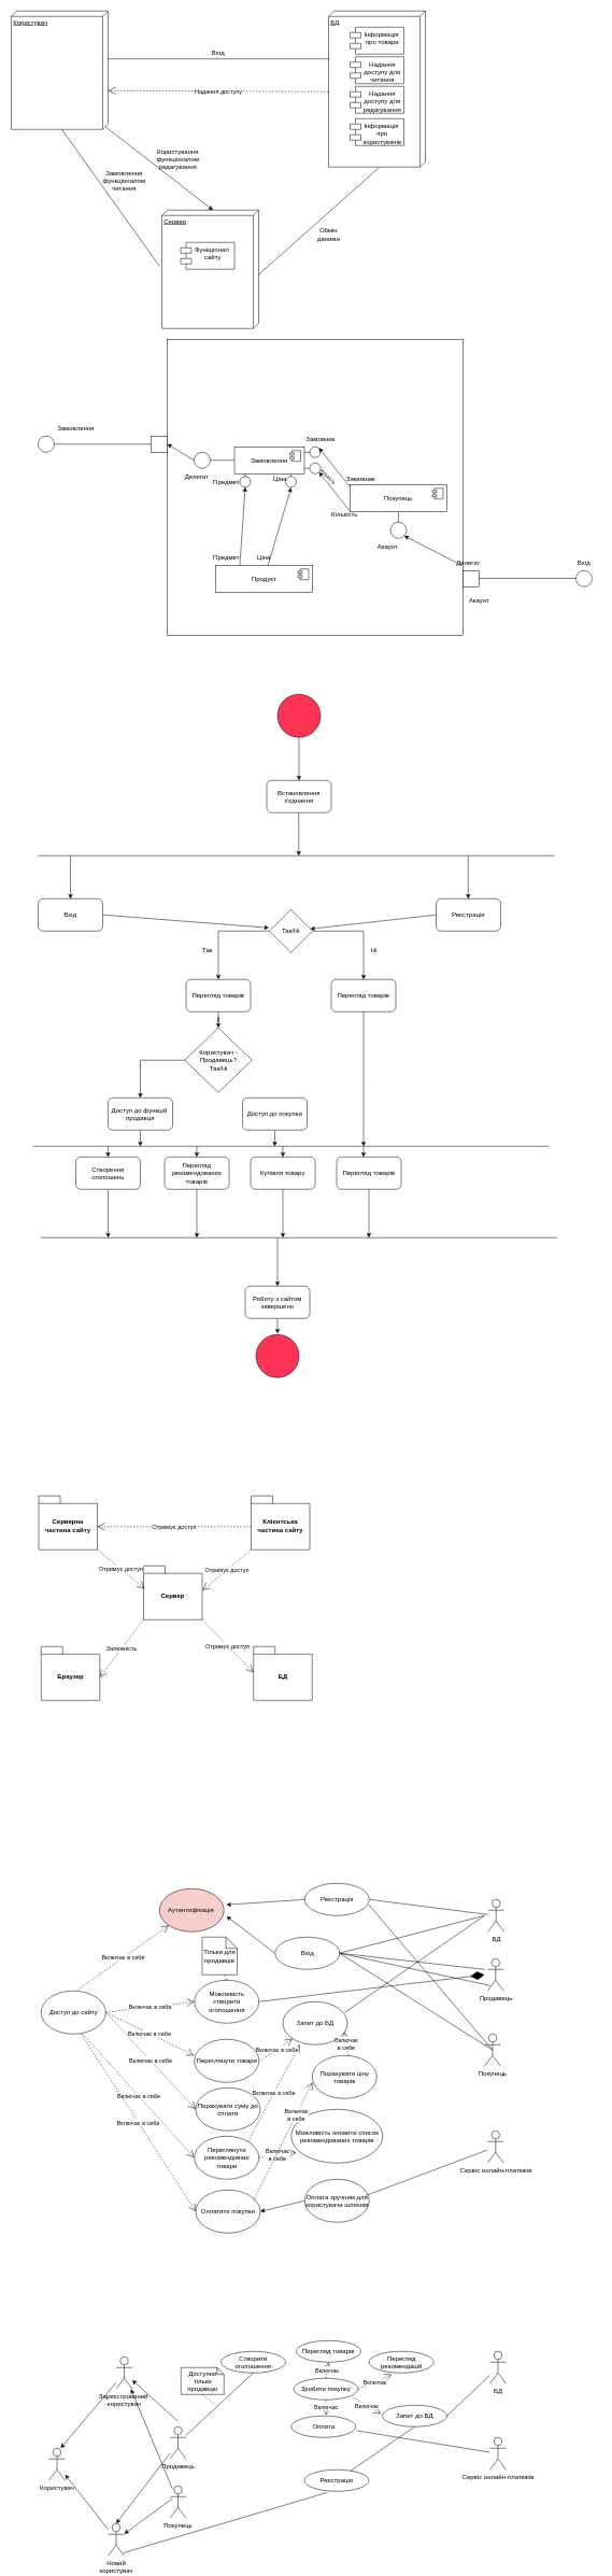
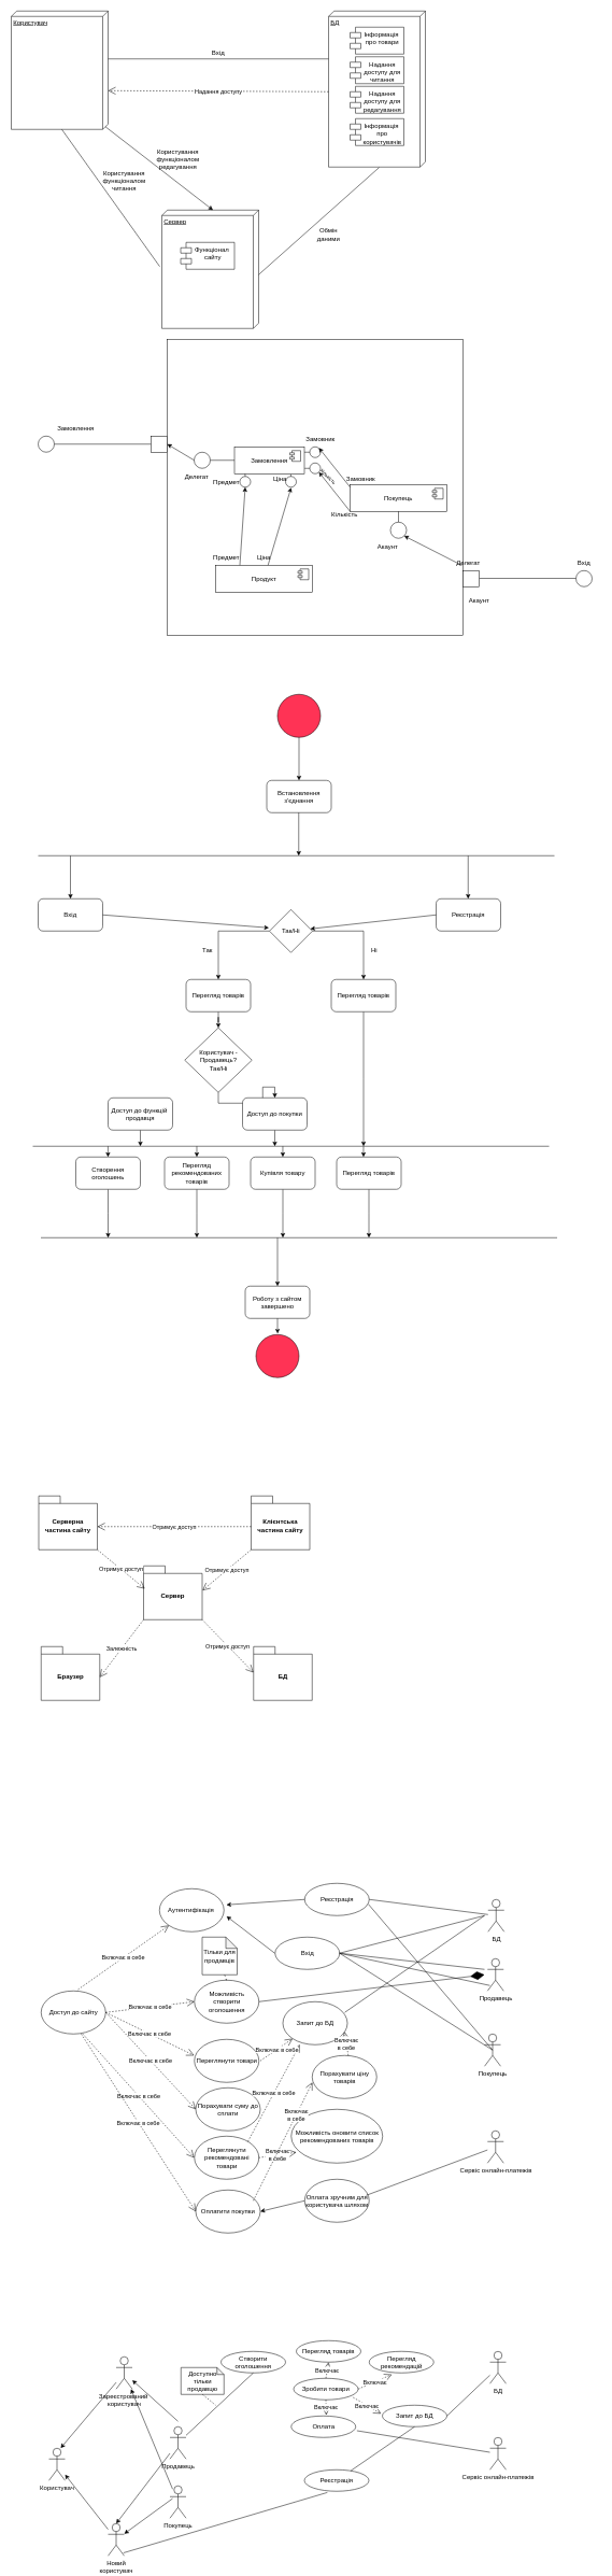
- <mxCell id="16" value="Замовлення функціоналом читання" style="text;html=1;strokeColor=none;fillColor=none;align=center;verticalAlign=middle;whiteSpace=wrap;rounded=0;" vertex="1" parent="1"><mxGeometry x="200" y="320" width="60" height="30" as="geometry" /></mxCell>
+ <mxCell id="16" value="Користування функціоналом читання" style="text;html=1;strokeColor=none;fillColor=none;align=center;verticalAlign=middle;whiteSpace=wrap;rounded=0;" vertex="1" parent="1"><mxGeometry x="200" y="320" width="60" height="30" as="geometry" /></mxCell>
- <mxCell id="85" style="edgeStyle=orthogonalEdgeStyle;rounded=0;orthogonalLoop=1;jettySize=auto;html=1;entryX=0.5;entryY=0;entryDx=0;entryDy=0;" edge="1" parent="1" source="86" target="88"><mxGeometry relative="1" as="geometry" /></mxCell>
+ <mxCell id="85" style="edgeStyle=orthogonalEdgeStyle;rounded=0;orthogonalLoop=1;jettySize=auto;html=1;" edge="1" parent="1" source="86" target="90"><mxGeometry relative="1" as="geometry" /></mxCell>
- <mxCell id="124" value="Аутентифікація&amp;nbsp;" style="ellipse;whiteSpace=wrap;html=1;fillColor=#f8cecc;" vertex="1" parent="1"><mxGeometry x="295.5" y="3510" width="120" height="80" as="geometry" /></mxCell>
+ <mxCell id="124" value="Аутентифікація&amp;nbsp;" style="ellipse;whiteSpace=wrap;html=1;" vertex="1" parent="1"><mxGeometry x="295.5" y="3510" width="120" height="80" as="geometry" /></mxCell>
- <mxCell id="163" value="Зробити покупку" style="ellipse;whiteSpace=wrap;html=1;" vertex="1" parent="1"><mxGeometry x="545" y="4420" width="120" height="40" as="geometry" /></mxCell>
+ <mxCell id="163" value="Зробити товари" style="ellipse;whiteSpace=wrap;html=1;" vertex="1" parent="1"><mxGeometry x="545" y="4420" width="120" height="40" as="geometry" /></mxCell>
